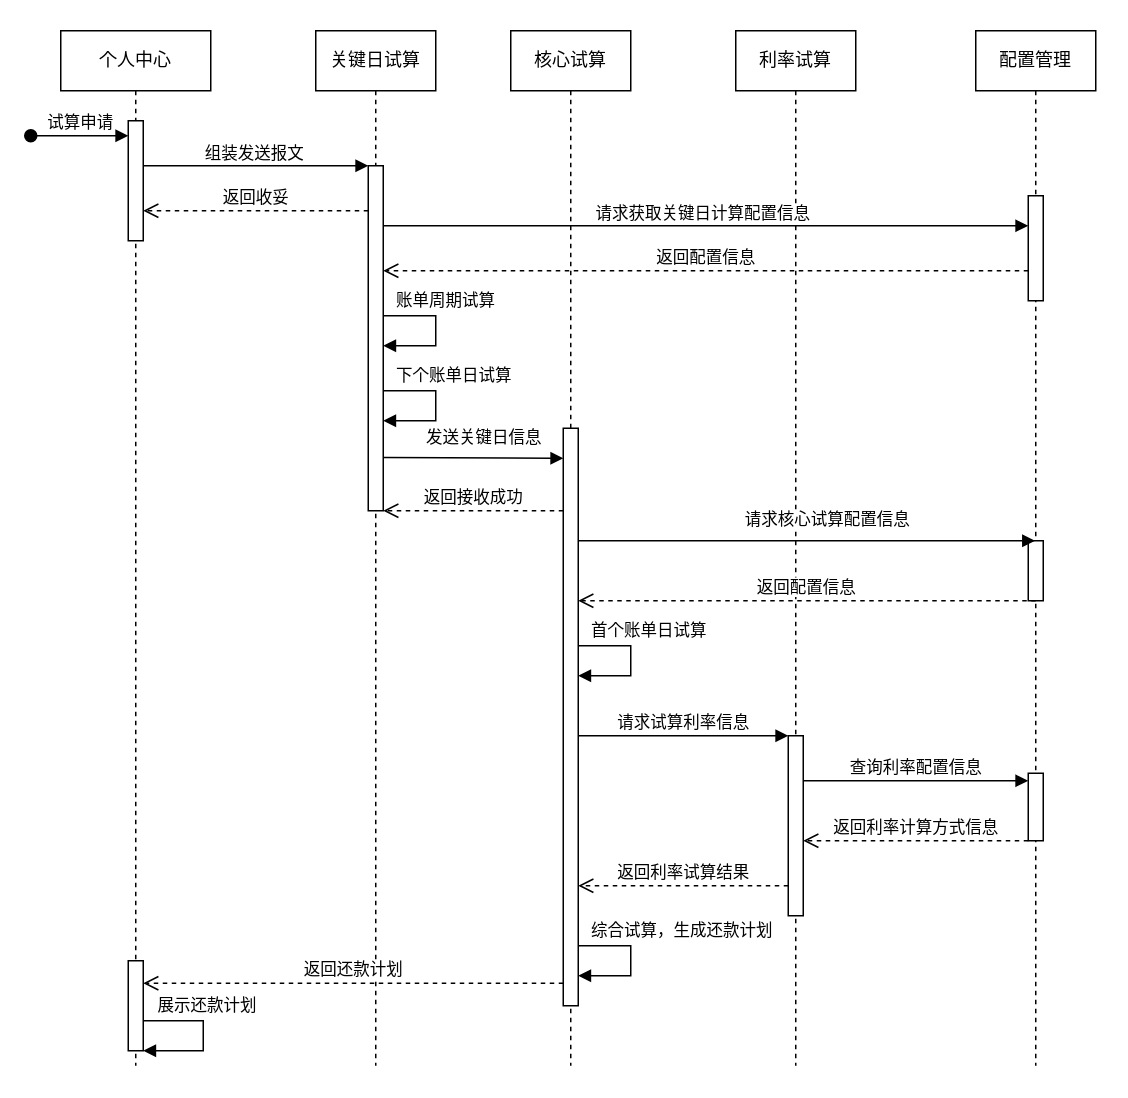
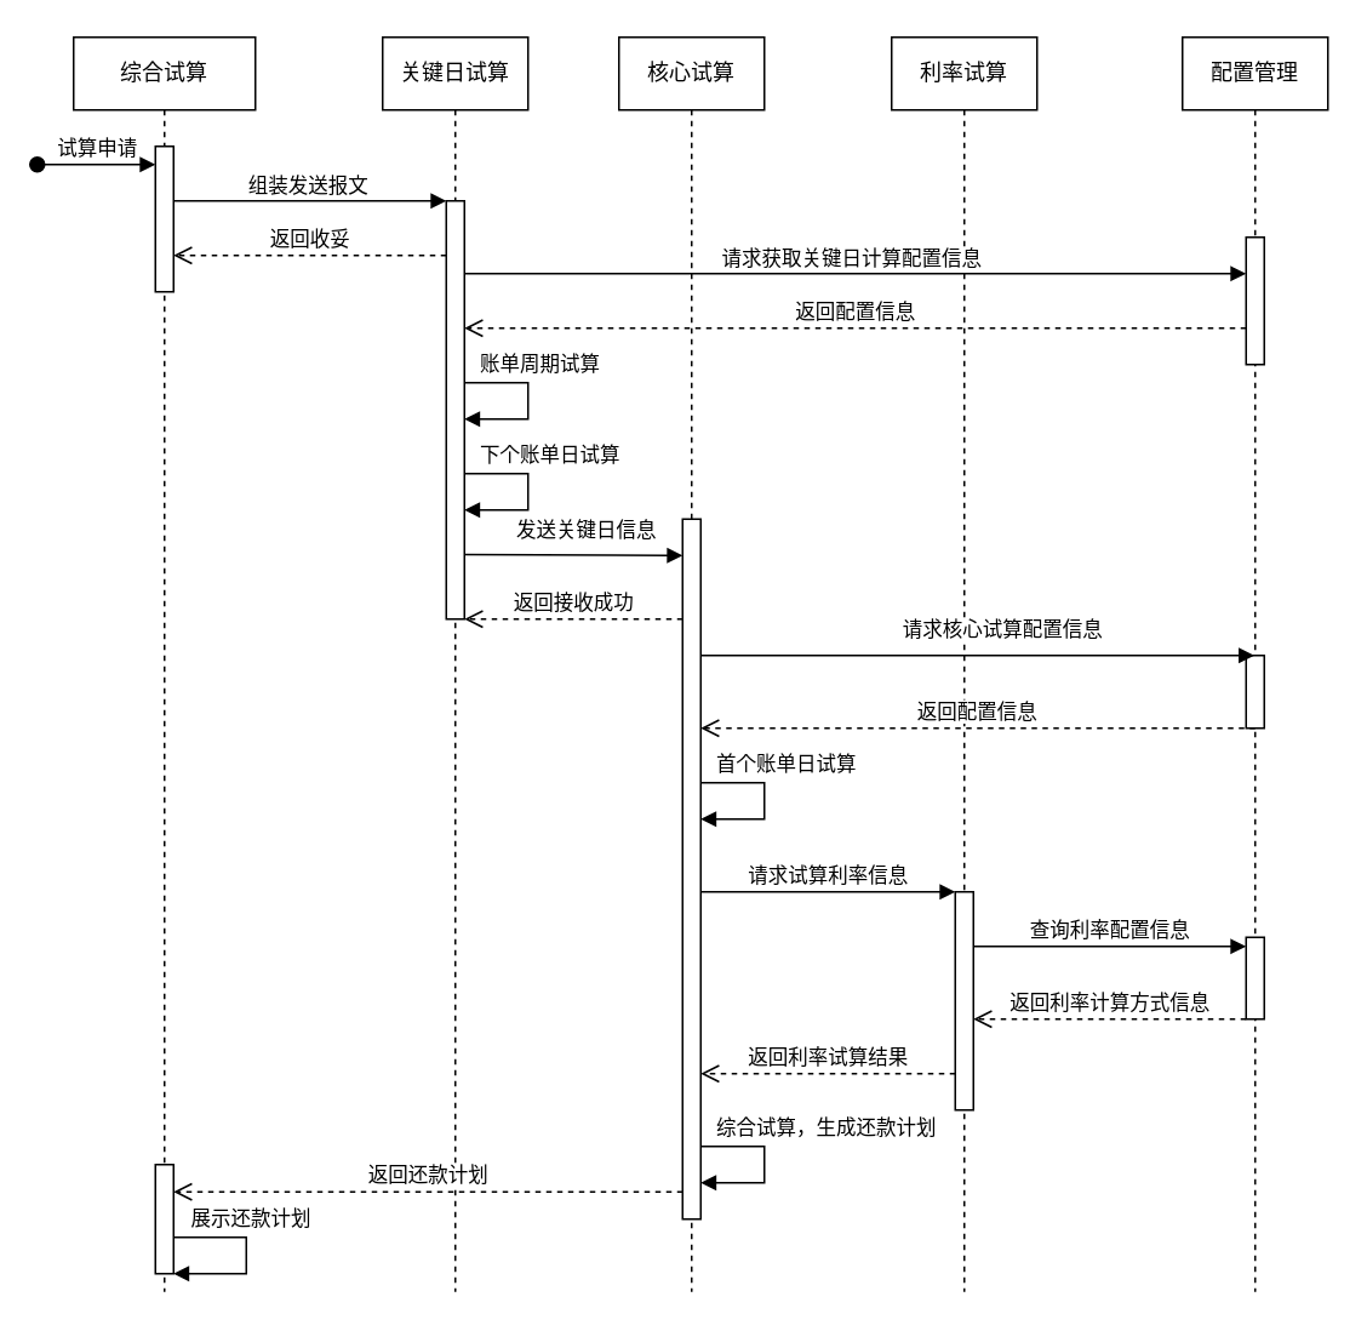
- <mxCell id="2" value="个人中心" style="shape=umlLifeline;perimeter=lifelinePerimeter;whiteSpace=wrap;html=1;container=1;dropTarget=0;collapsible=0;recursiveResize=0;outlineConnect=0;portConstraint=eastwest;newEdgeStyle={&quot;edgeStyle&quot;:&quot;elbowEdgeStyle&quot;,&quot;elbow&quot;:&quot;vertical&quot;,&quot;curved&quot;:0,&quot;rounded&quot;:0};" vertex="1" parent="1"><mxGeometry x="40" y="20" width="100" height="690" as="geometry" /></mxCell>
+ <mxCell id="2" value="综合试算" style="shape=umlLifeline;perimeter=lifelinePerimeter;whiteSpace=wrap;html=1;container=1;dropTarget=0;collapsible=0;recursiveResize=0;outlineConnect=0;portConstraint=eastwest;newEdgeStyle={&quot;edgeStyle&quot;:&quot;elbowEdgeStyle&quot;,&quot;elbow&quot;:&quot;vertical&quot;,&quot;curved&quot;:0,&quot;rounded&quot;:0};" vertex="1" parent="1"><mxGeometry x="40" y="20" width="100" height="690" as="geometry" /></mxCell>
